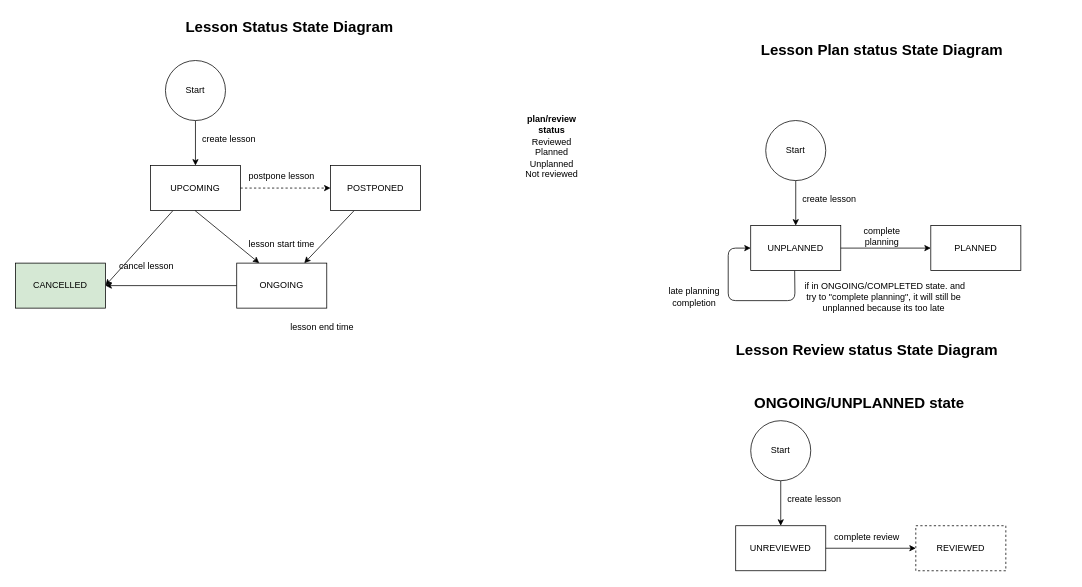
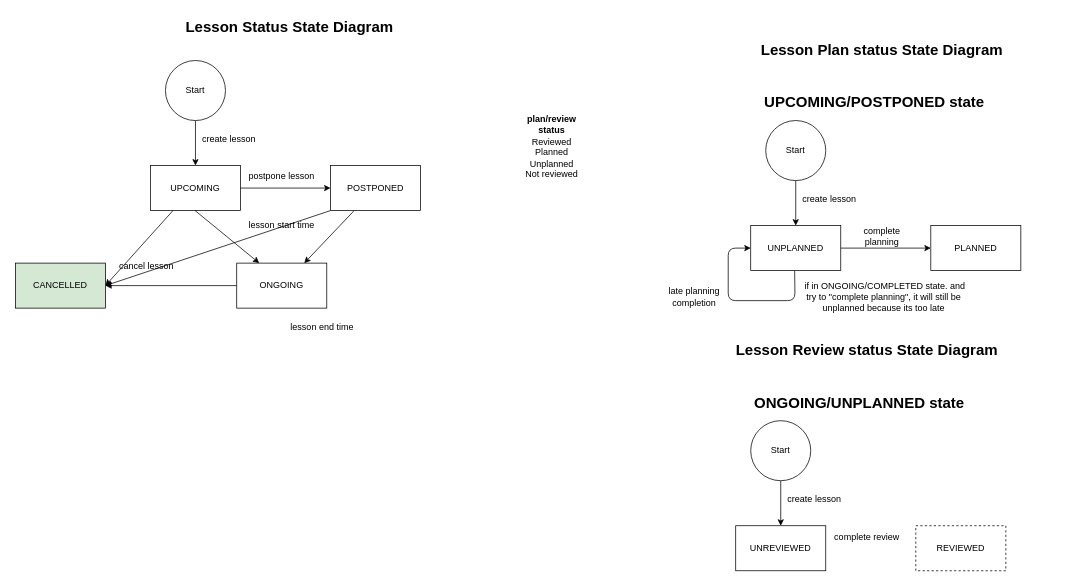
+ <mxCell id="31" value="&lt;span&gt;&lt;/span&gt;&lt;span style=&quot;white-space-collapse: preserve;&quot;&gt;&lt;b&gt;&lt;font style=&quot;font-size: 20px;&quot;&gt;UPCOMING/POSTPONED state&lt;/font&gt;&lt;/b&gt;&lt;/span&gt;" style="text;html=1;align=center;verticalAlign=middle;whiteSpace=wrap;rounded=0;" vertex="1" parent="1"><mxGeometry x="920" y="120" width="490" height="30" as="geometry" /></mxCell>
- <mxCell id="14" style="edgeStyle=none;html=1;entryX=0;entryY=0.5;entryDx=0;entryDy=0;dashed=1;" edge="1" parent="1" source="3" target="13"><mxGeometry relative="1" as="geometry" /></mxCell>
+ <mxCell id="14" style="edgeStyle=none;html=1;entryX=0;entryY=0.5;entryDx=0;entryDy=0;" edge="1" parent="1" source="3" target="13"><mxGeometry relative="1" as="geometry" /></mxCell>
- <mxCell id="16" value="lesson start time" style="text;html=1;align=center;verticalAlign=middle;whiteSpace=wrap;rounded=0;" vertex="1" parent="1"><mxGeometry x="330" y="310" width="90" height="30" as="geometry" /></mxCell>
+ <mxCell id="16" value="lesson start time" style="text;html=1;align=center;verticalAlign=middle;whiteSpace=wrap;rounded=0;" vertex="1" parent="1"><mxGeometry x="330" y="285" width="90" height="30" as="geometry" /></mxCell>
+ <mxCell id="12" style="edgeStyle=none;html=1;exitX=0;exitY=1;exitDx=0;exitDy=0;entryX=1;entryY=0.5;entryDx=0;entryDy=0;" edge="1" parent="1" source="13" target="20"><mxGeometry relative="1" as="geometry" /></mxCell>
- <mxCell id="39" style="edgeStyle=none;html=1;entryX=0;entryY=0.5;entryDx=0;entryDy=0;" edge="1" parent="1" source="34" target="38"><mxGeometry relative="1" as="geometry" /></mxCell>
